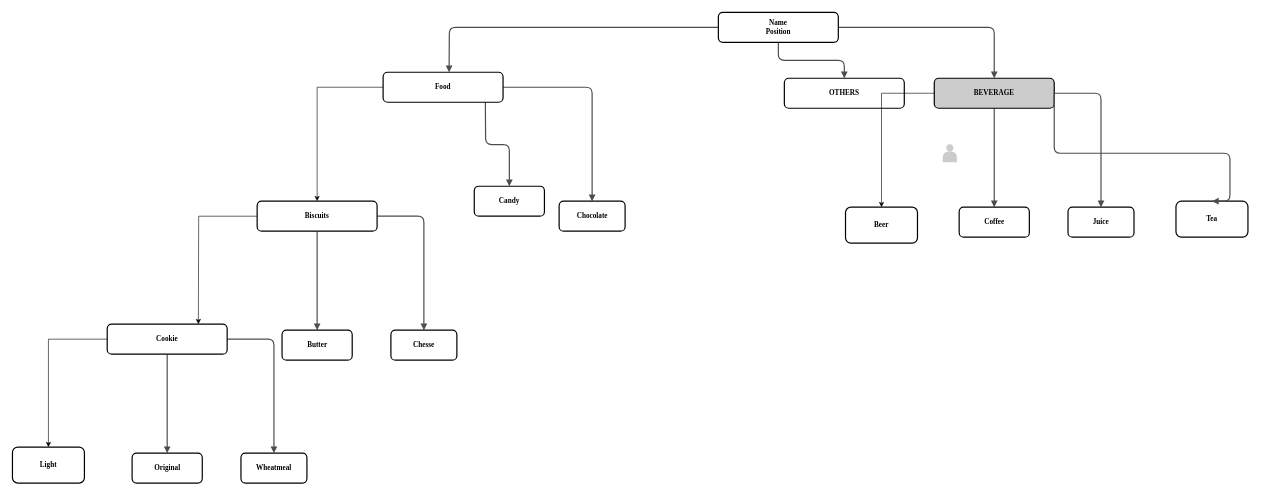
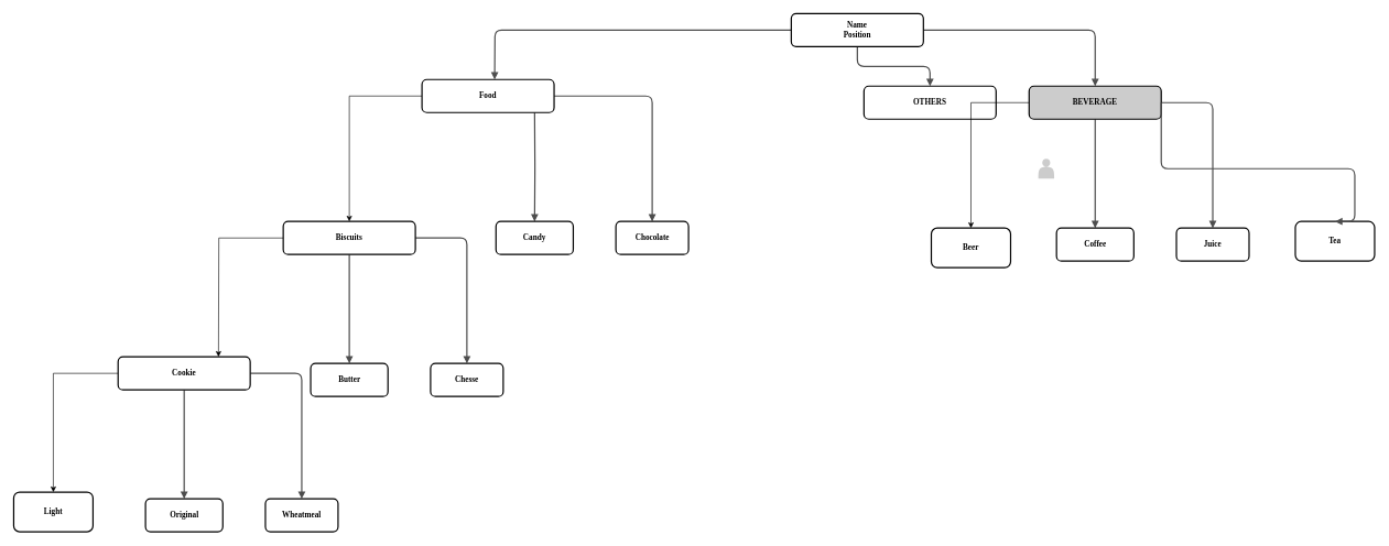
- <mxCell id="21" value="Candy" style="whiteSpace=wrap;html=1;rounded=1;shadow=0;comic=0;strokeWidth=2;fontFamily=Verdana;align=center;fontSize=12;fontStyle=1" vertex="1" parent="1"><mxGeometry x="790" y="310" width="117" height="50" as="geometry" /></mxCell>
+ <mxCell id="21" value="Candy" style="whiteSpace=wrap;html=1;rounded=1;shadow=0;comic=0;strokeWidth=2;fontFamily=Verdana;align=center;fontSize=12;fontStyle=1" vertex="1" parent="1"><mxGeometry x="750" y="335" width="117" height="50" as="geometry" /></mxCell>
